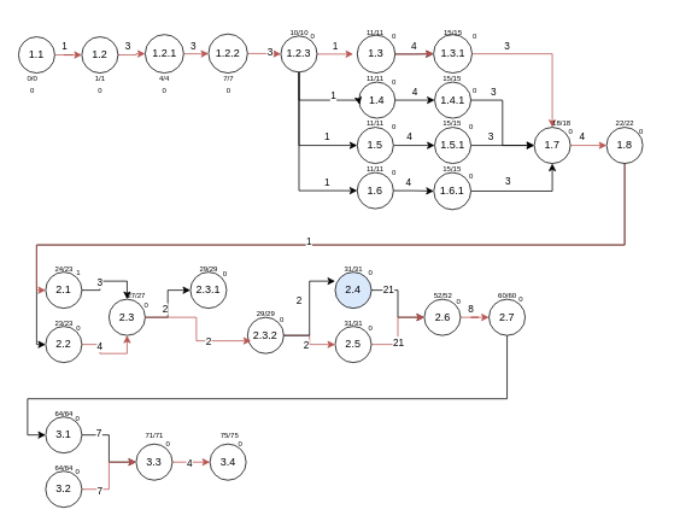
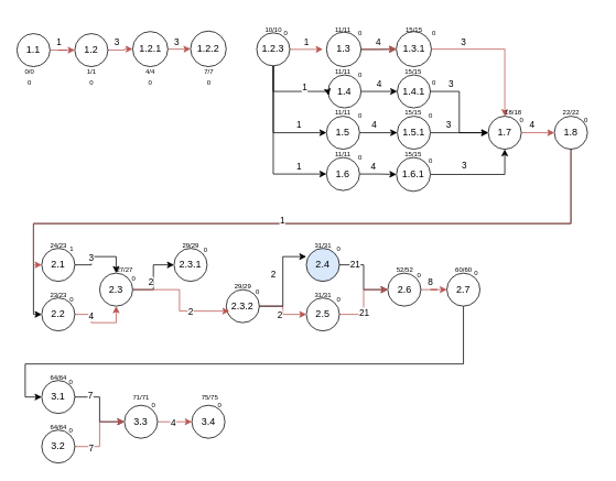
- <mxCell id="11" style="edgeStyle=orthogonalEdgeStyle;rounded=0;orthogonalLoop=1;jettySize=auto;html=1;entryX=0;entryY=0.5;entryDx=0;entryDy=0;fillColor=#f8cecc;strokeColor=#b85450;" edge="1" parent="1" source="13" target="88"><mxGeometry relative="1" as="geometry" /></mxCell>
- <mxCell id="12" value="3" style="edgeLabel;html=1;align=center;verticalAlign=middle;resizable=0;points=[];" connectable="0" vertex="1" parent="11"><mxGeometry x="0.042" y="6" relative="1" as="geometry"><mxPoint x="-2" y="-2" as="offset" /></mxGeometry></mxCell>
